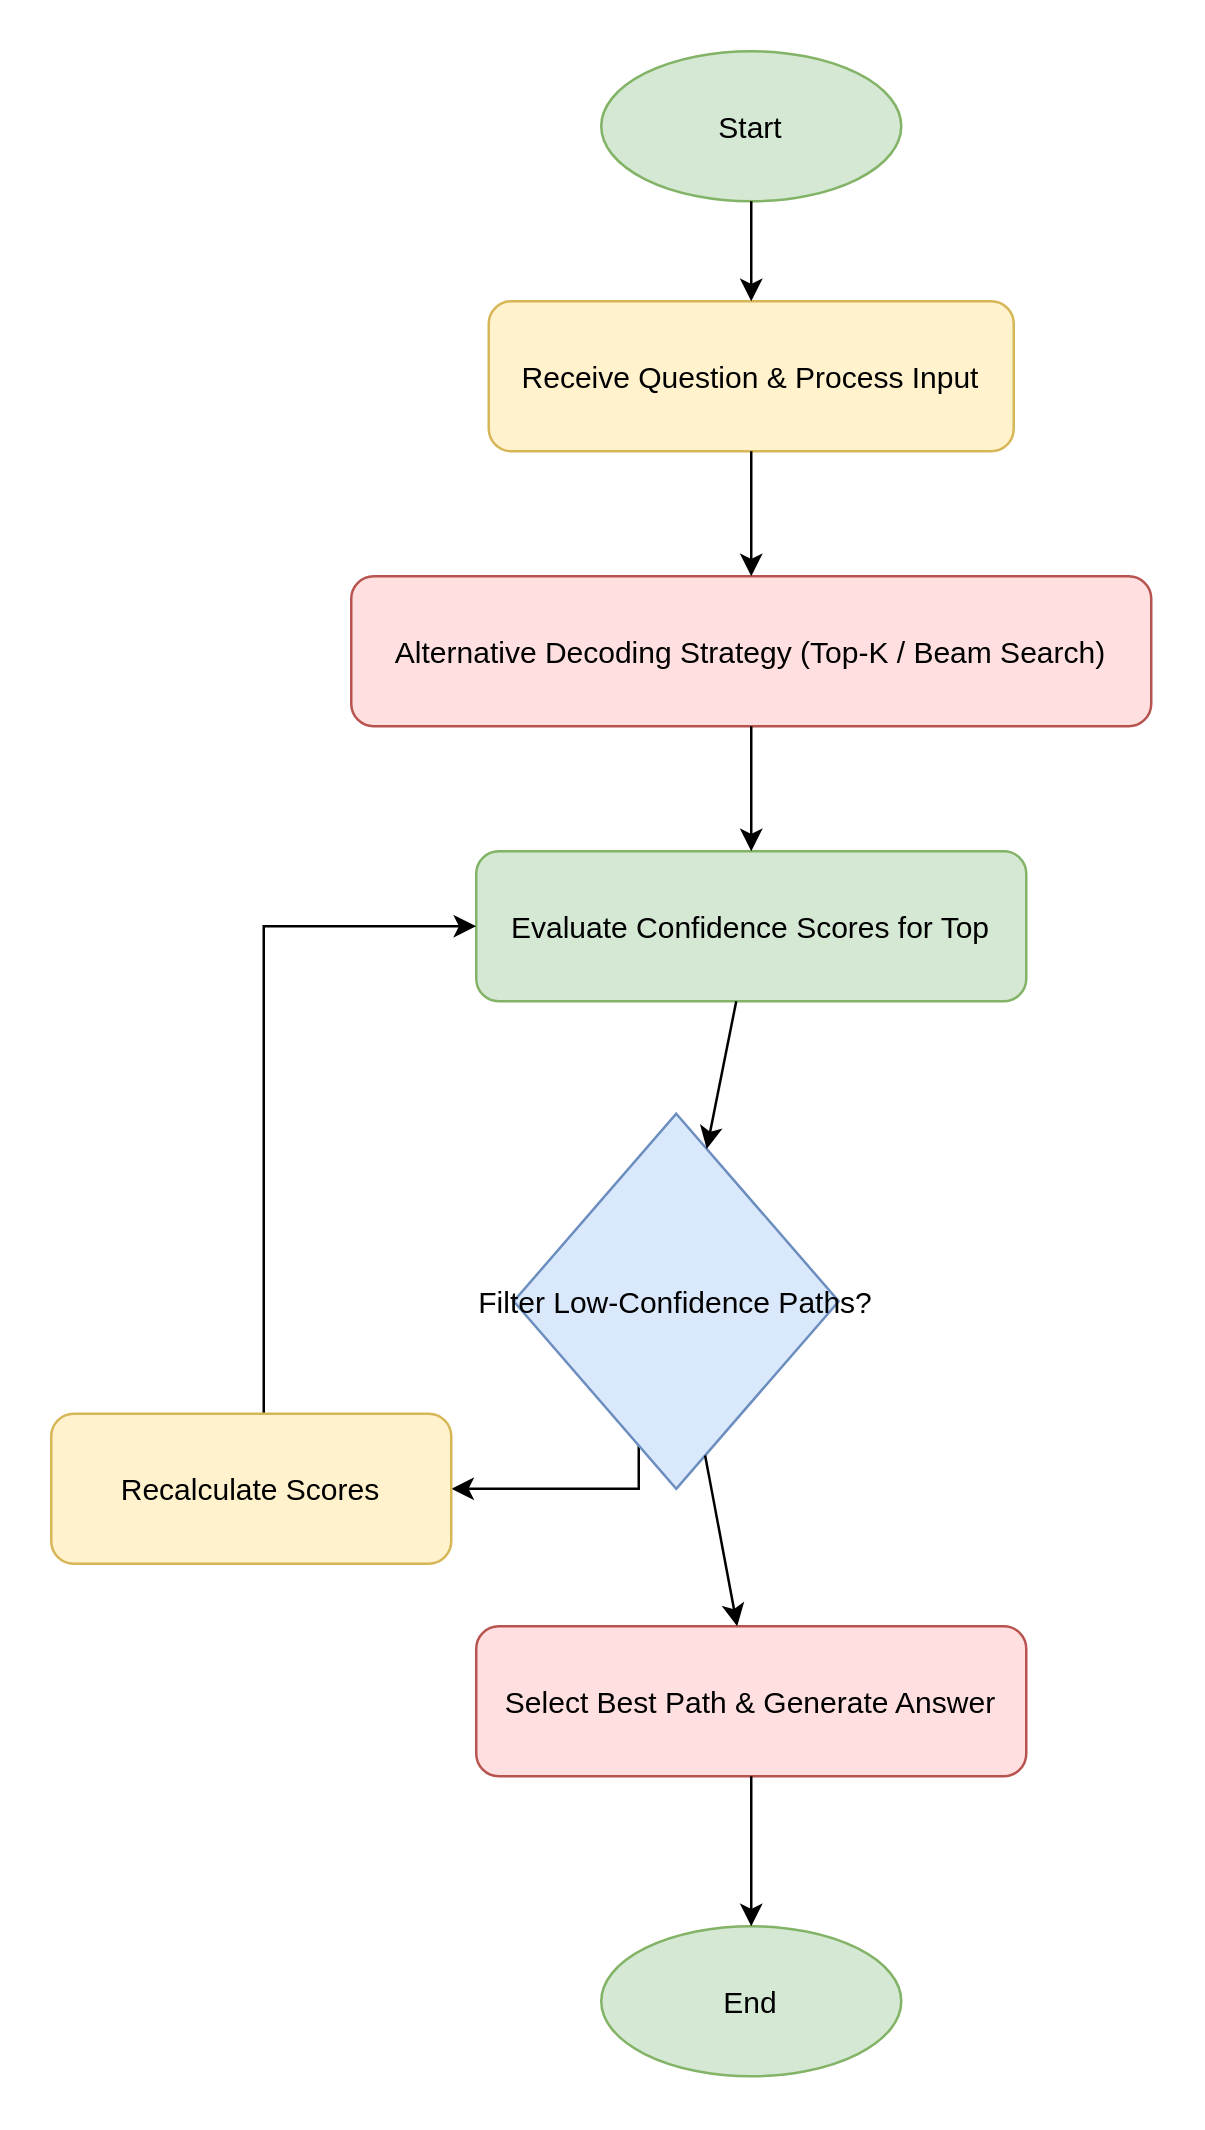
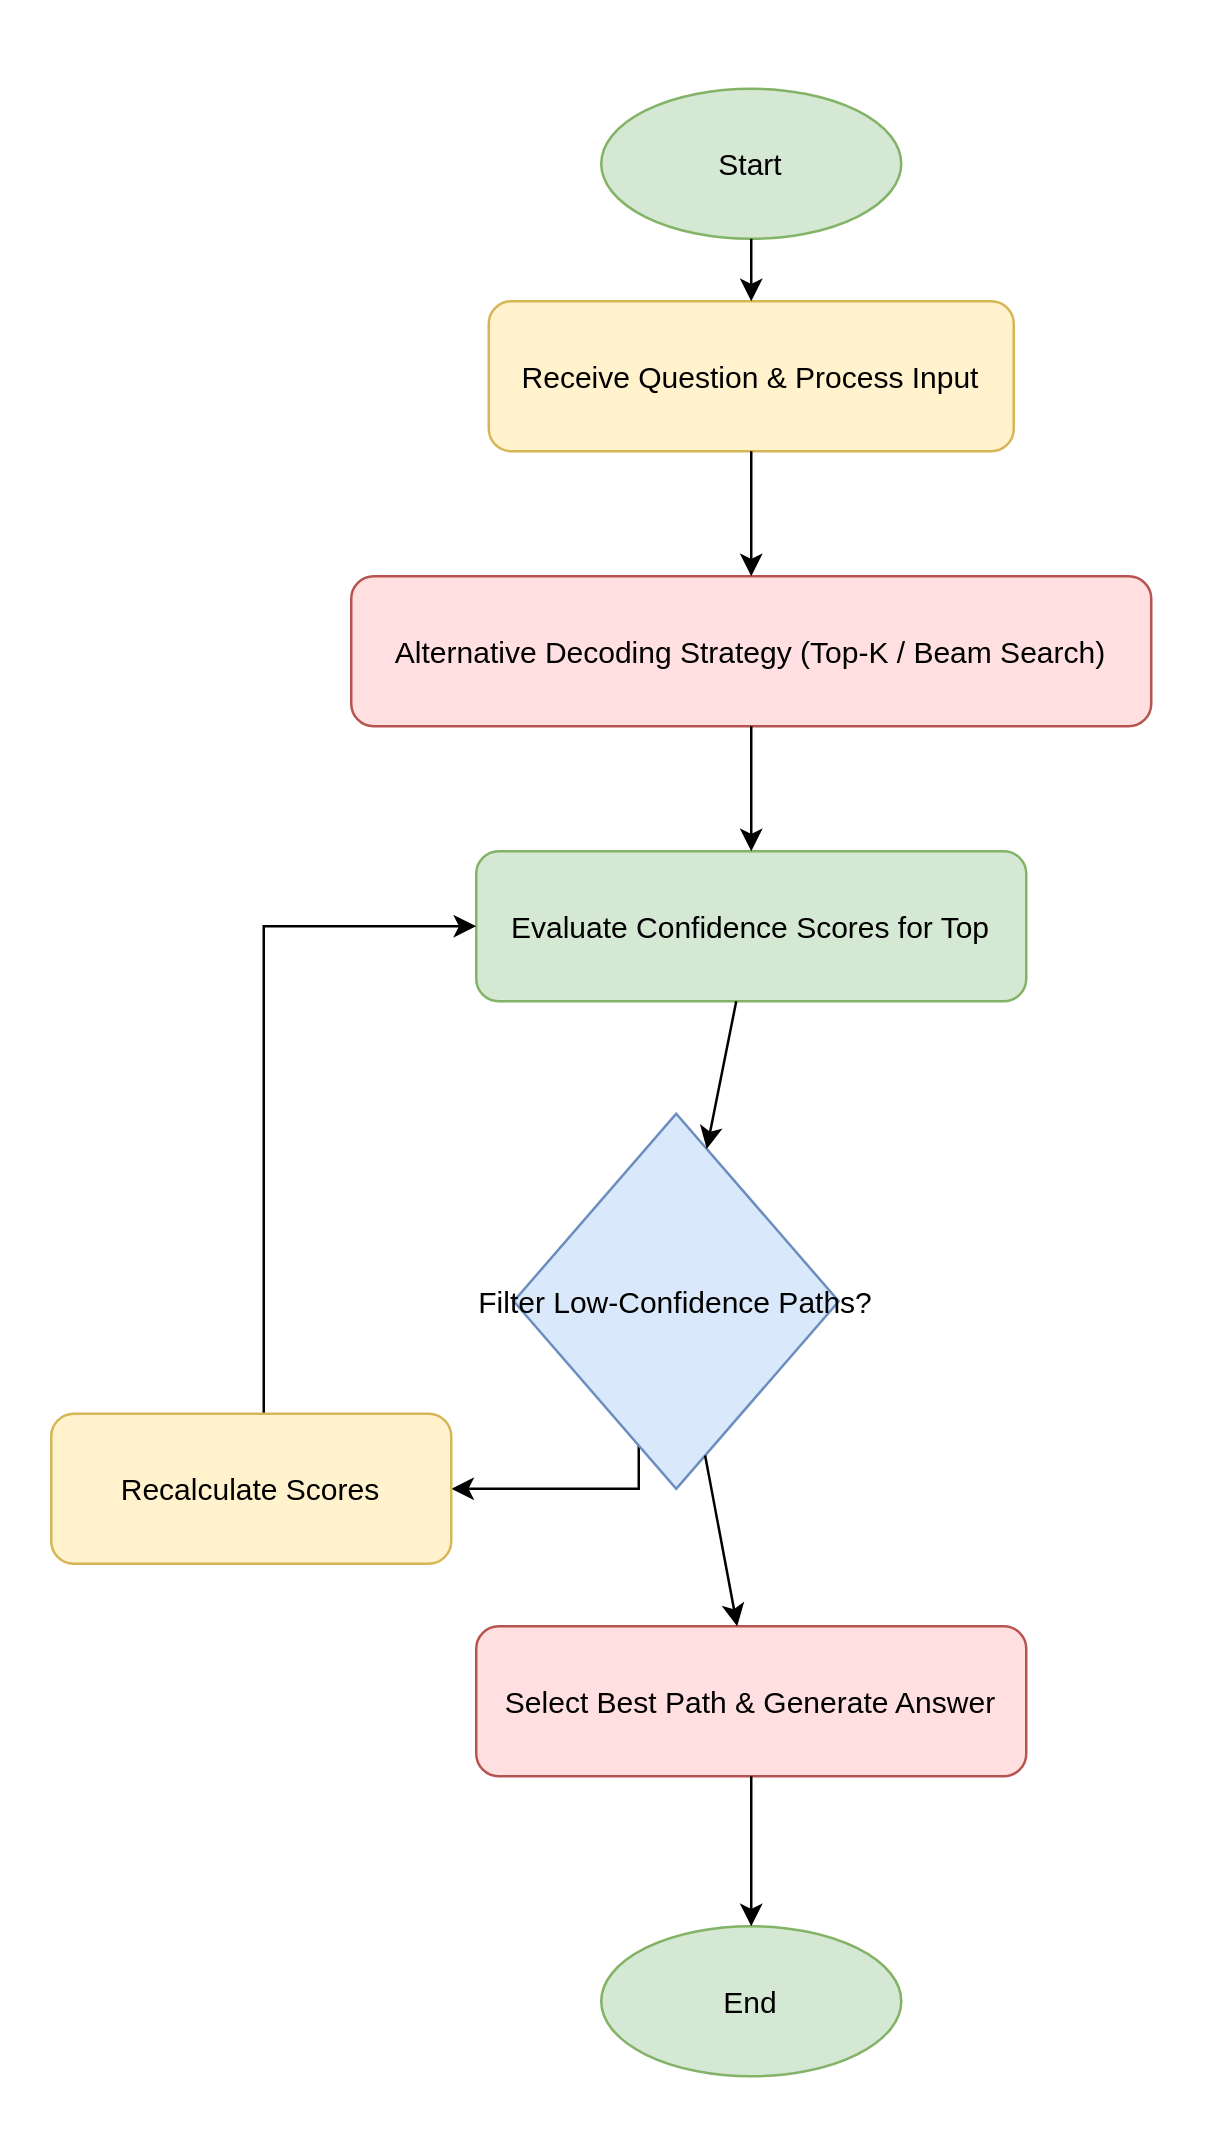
- <mxCell id="2" value="Start" style="ellipse;fillColor=#D5E8D4;strokeColor=#82B366;" parent="1" vertex="1"><mxGeometry x="240" y="20" width="120" height="60" as="geometry" /></mxCell>
+ <mxCell id="2" value="Start" style="ellipse;fillColor=#D5E8D4;strokeColor=#82B366;" parent="1" vertex="1"><mxGeometry x="240" y="35" width="120" height="60" as="geometry" /></mxCell>
